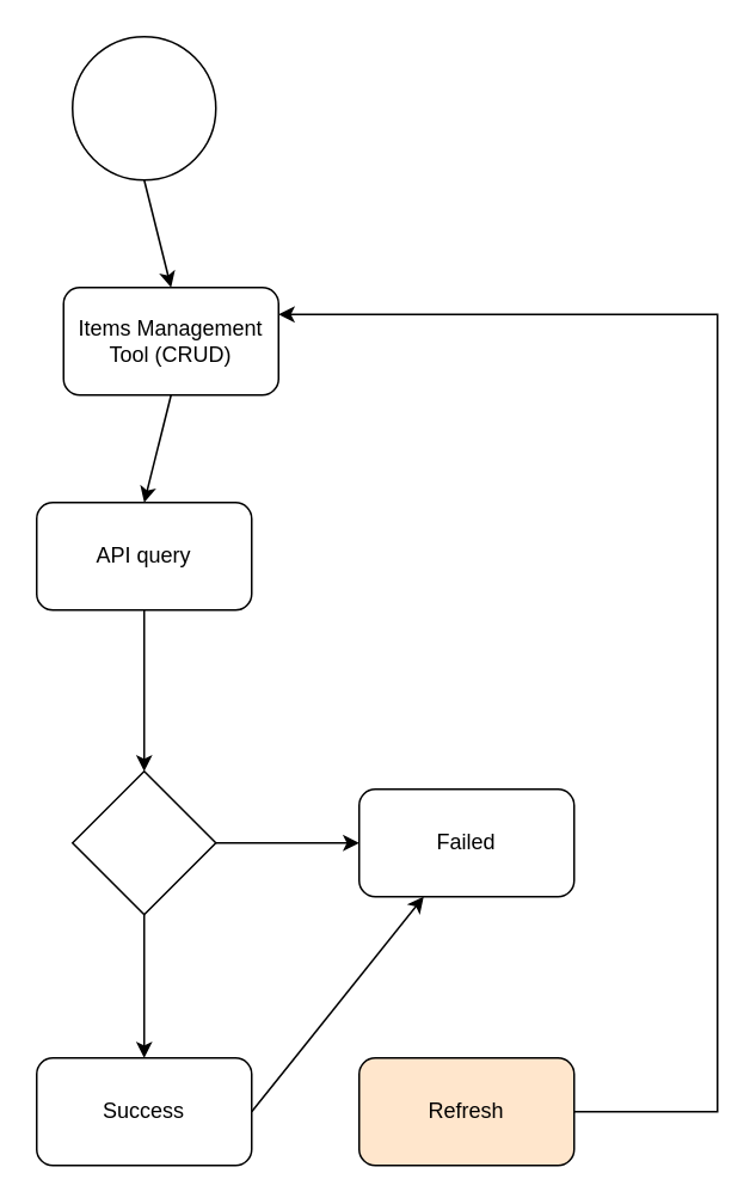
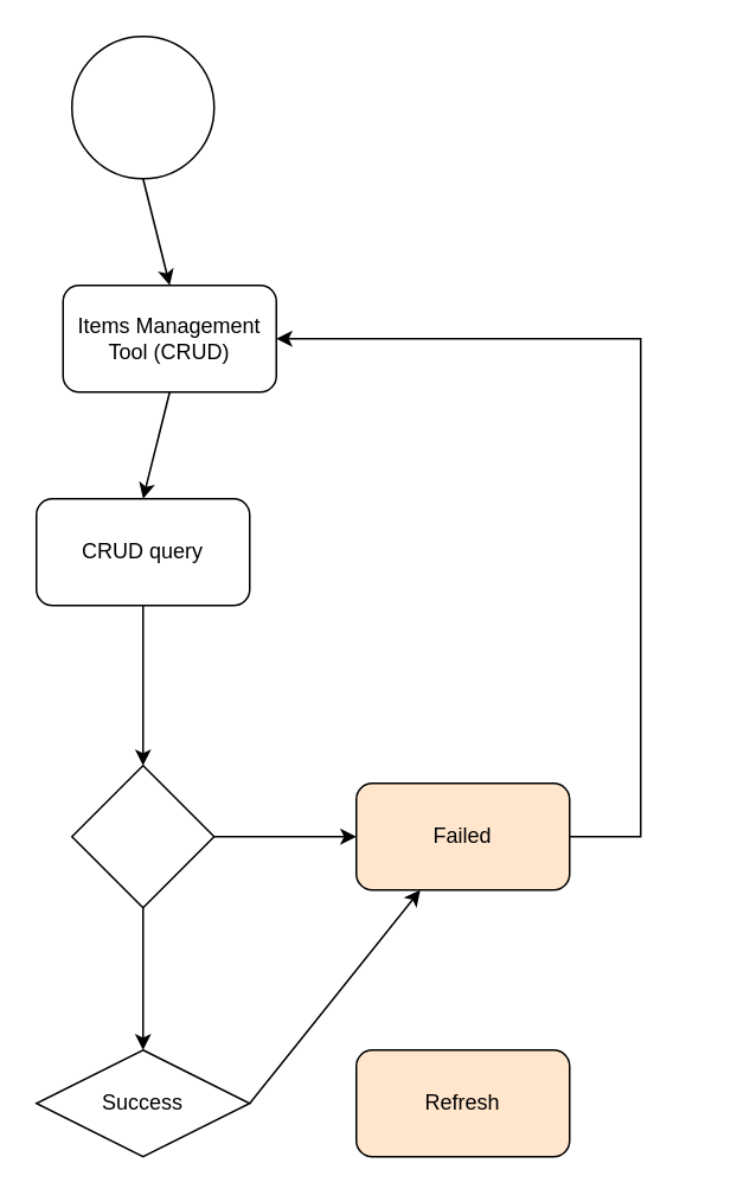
+ <mxCell id="9" value="" style="endArrow=classic;html=1;rounded=0;exitX=1;exitY=0.5;exitDx=0;exitDy=0;entryX=1;entryY=0.5;entryDx=0;entryDy=0;" edge="1" parent="1" source="8" target="5"><mxGeometry width="50" height="50" relative="1" as="geometry"><mxPoint x="294" y="360" as="sourcePoint" /><mxPoint x="360" y="140" as="targetPoint" /><Array as="points"><mxPoint x="360" y="470" /><mxPoint x="360" y="190" /></Array></mxGeometry></mxCell>
- <mxCell id="12" value="API query" style="rounded=1;whiteSpace=wrap;html=1;" vertex="1" parent="1"><mxGeometry x="20" y="280" width="120" height="60" as="geometry" /></mxCell>
+ <mxCell id="12" value="CRUD query" style="rounded=1;whiteSpace=wrap;html=1;" vertex="1" parent="1"><mxGeometry x="20" y="280" width="120" height="60" as="geometry" /></mxCell>
- <mxCell id="14" value="" style="endArrow=classic;html=1;rounded=0;entryX=1;entryY=0.25;entryDx=0;entryDy=0;exitX=1;exitY=0.5;exitDx=0;exitDy=0;" edge="1" parent="1" source="16" target="5"><mxGeometry width="50" height="50" relative="1" as="geometry"><mxPoint x="320" y="620" as="sourcePoint" /><mxPoint x="400" y="130" as="targetPoint" /><Array as="points"><mxPoint x="400" y="620" /><mxPoint x="400" y="175" /></Array></mxGeometry></mxCell>
- <mxCell id="8" value="Failed" style="rounded=1;whiteSpace=wrap;html=1;" vertex="1" parent="1"><mxGeometry x="200" y="440" width="120" height="60" as="geometry" /></mxCell>
+ <mxCell id="8" value="Failed" style="rounded=1;whiteSpace=wrap;html=1;fillColor=#ffe6cc;" vertex="1" parent="1"><mxGeometry x="200" y="440" width="120" height="60" as="geometry" /></mxCell>
- <mxCell id="11" value="Success" style="rounded=1;whiteSpace=wrap;html=1;" vertex="1" parent="1"><mxGeometry x="20" y="590" width="120" height="60" as="geometry" /></mxCell>
+ <mxCell id="11" value="Success" style="rhombus;whiteSpace=wrap;html=1;" vertex="1" parent="1"><mxGeometry x="20" y="590" width="120" height="60" as="geometry" /></mxCell>
